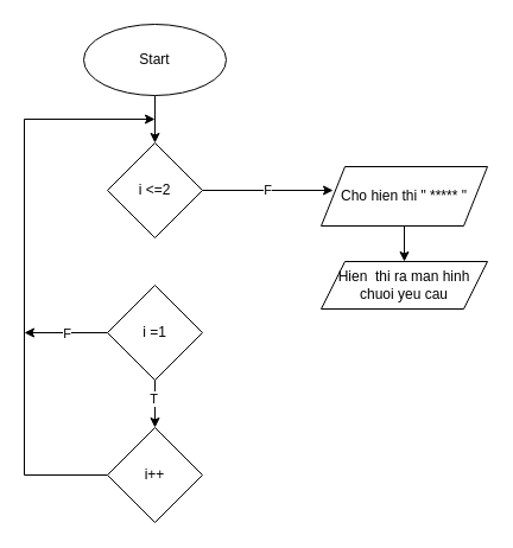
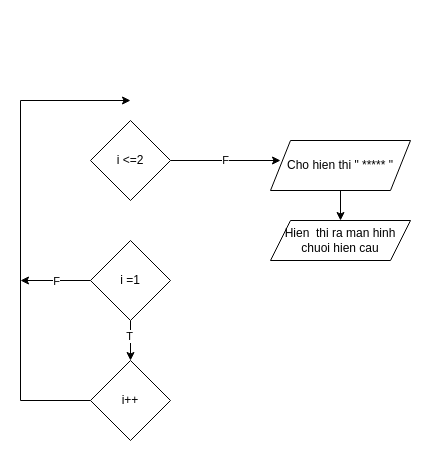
- <mxCell id="3" value="Start" style="ellipse;whiteSpace=wrap;html=1;" vertex="1" parent="1"><mxGeometry x="70" y="20" width="120" height="60" as="geometry" /></mxCell>
- <mxCell id="2" value="" style="edgeStyle=orthogonalEdgeStyle;rounded=0;orthogonalLoop=1;jettySize=auto;html=1;" edge="1" parent="1" source="3" target="5"><mxGeometry relative="1" as="geometry" /></mxCell>
- <mxCell id="14" value="Hien&amp;nbsp; thi ra man hinh chuoi yeu cau" style="shape=parallelogram;perimeter=parallelogramPerimeter;whiteSpace=wrap;html=1;fixedSize=1;" vertex="1" parent="1"><mxGeometry x="270" y="220" width="140" height="40" as="geometry" /></mxCell>
+ <mxCell id="14" value="Hien&amp;nbsp; thi ra man hinh chuoi hien cau" style="shape=parallelogram;perimeter=parallelogramPerimeter;whiteSpace=wrap;html=1;fixedSize=1;" vertex="1" parent="1"><mxGeometry x="270" y="220" width="140" height="40" as="geometry" /></mxCell>
